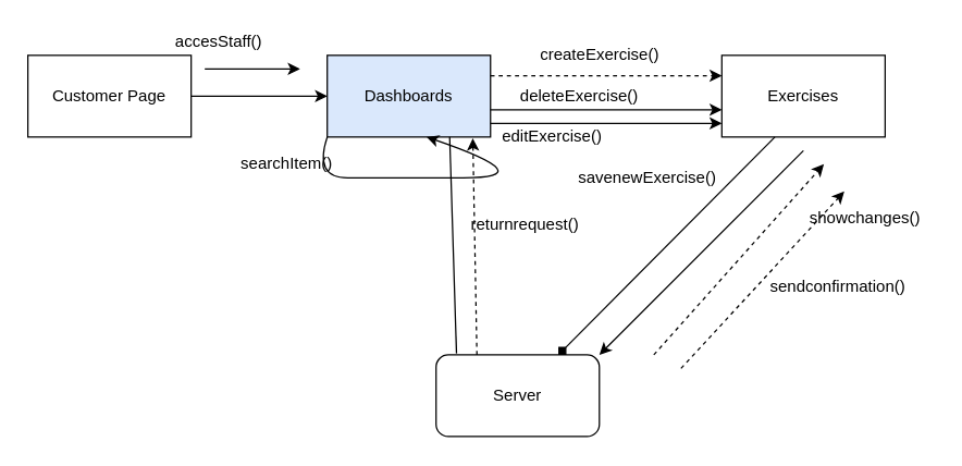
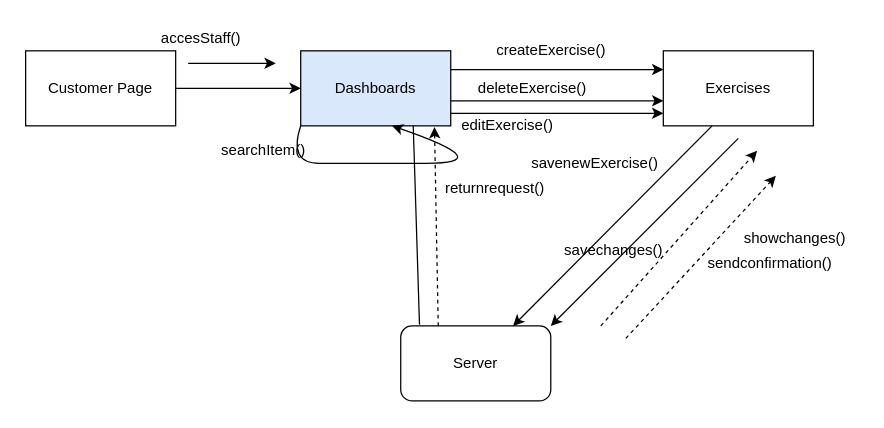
- <mxCell id="8" value="" style="endArrow=classic;html=1;exitX=1;exitY=0.25;exitDx=0;exitDy=0;entryX=0;entryY=0.25;entryDx=0;entryDy=0;dashed=1;" edge="1" parent="1" source="2" target="3"><mxGeometry width="50" height="50" relative="1" as="geometry"><mxPoint x="510" y="130" as="sourcePoint" /><mxPoint x="450" y="170" as="targetPoint" /></mxGeometry></mxCell>
+ <mxCell id="8" value="" style="endArrow=classic;html=1;exitX=1;exitY=0.25;exitDx=0;exitDy=0;entryX=0;entryY=0.25;entryDx=0;entryDy=0;" edge="1" parent="1" source="2" target="3"><mxGeometry width="50" height="50" relative="1" as="geometry"><mxPoint x="510" y="130" as="sourcePoint" /><mxPoint x="450" y="170" as="targetPoint" /></mxGeometry></mxCell>
- <mxCell id="20" value="showchanges()" style="text;html=1;align=center;verticalAlign=middle;resizable=0;points=[];autosize=1;strokeColor=none;" vertex="1" parent="1"><mxGeometry x="585" y="150" width="100" height="20" as="geometry" /></mxCell>
+ <mxCell id="20" value="showchanges()" style="text;html=1;align=center;verticalAlign=middle;resizable=0;points=[];autosize=1;strokeColor=none;" vertex="1" parent="1"><mxGeometry x="585" y="180" width="100" height="20" as="geometry" /></mxCell>
- <mxCell id="15" value="returnrequest()" style="text;html=1;align=center;verticalAlign=middle;resizable=0;points=[];autosize=1;strokeColor=none;" vertex="1" parent="1"><mxGeometry x="340" y="155" width="90" height="20" as="geometry" /></mxCell>
+ <mxCell id="15" value="returnrequest()" style="text;html=1;align=center;verticalAlign=middle;resizable=0;points=[];autosize=1;strokeColor=none;" vertex="1" parent="1"><mxGeometry x="350" y="140" width="90" height="20" as="geometry" /></mxCell>
+ <mxCell id="28" value="savechanges()" style="text;html=1;align=center;verticalAlign=middle;resizable=0;points=[];autosize=1;strokeColor=none;" vertex="1" parent="1"><mxGeometry x="445" y="190" width="90" height="20" as="geometry" /></mxCell>
- <mxCell id="6" value="" style="endArrow=diamond;html=1;exitX=0.325;exitY=1;exitDx=0;exitDy=0;exitPerimeter=0;" edge="1" parent="1" source="3" target="4"><mxGeometry width="50" height="50" relative="1" as="geometry"><mxPoint x="550" y="130" as="sourcePoint" /><mxPoint x="600" y="80" as="targetPoint" /></mxGeometry></mxCell>
+ <mxCell id="6" value="" style="endArrow=classic;html=1;exitX=0.325;exitY=1;exitDx=0;exitDy=0;exitPerimeter=0;" edge="1" parent="1" source="3" target="4"><mxGeometry width="50" height="50" relative="1" as="geometry"><mxPoint x="550" y="130" as="sourcePoint" /><mxPoint x="600" y="80" as="targetPoint" /></mxGeometry></mxCell>
